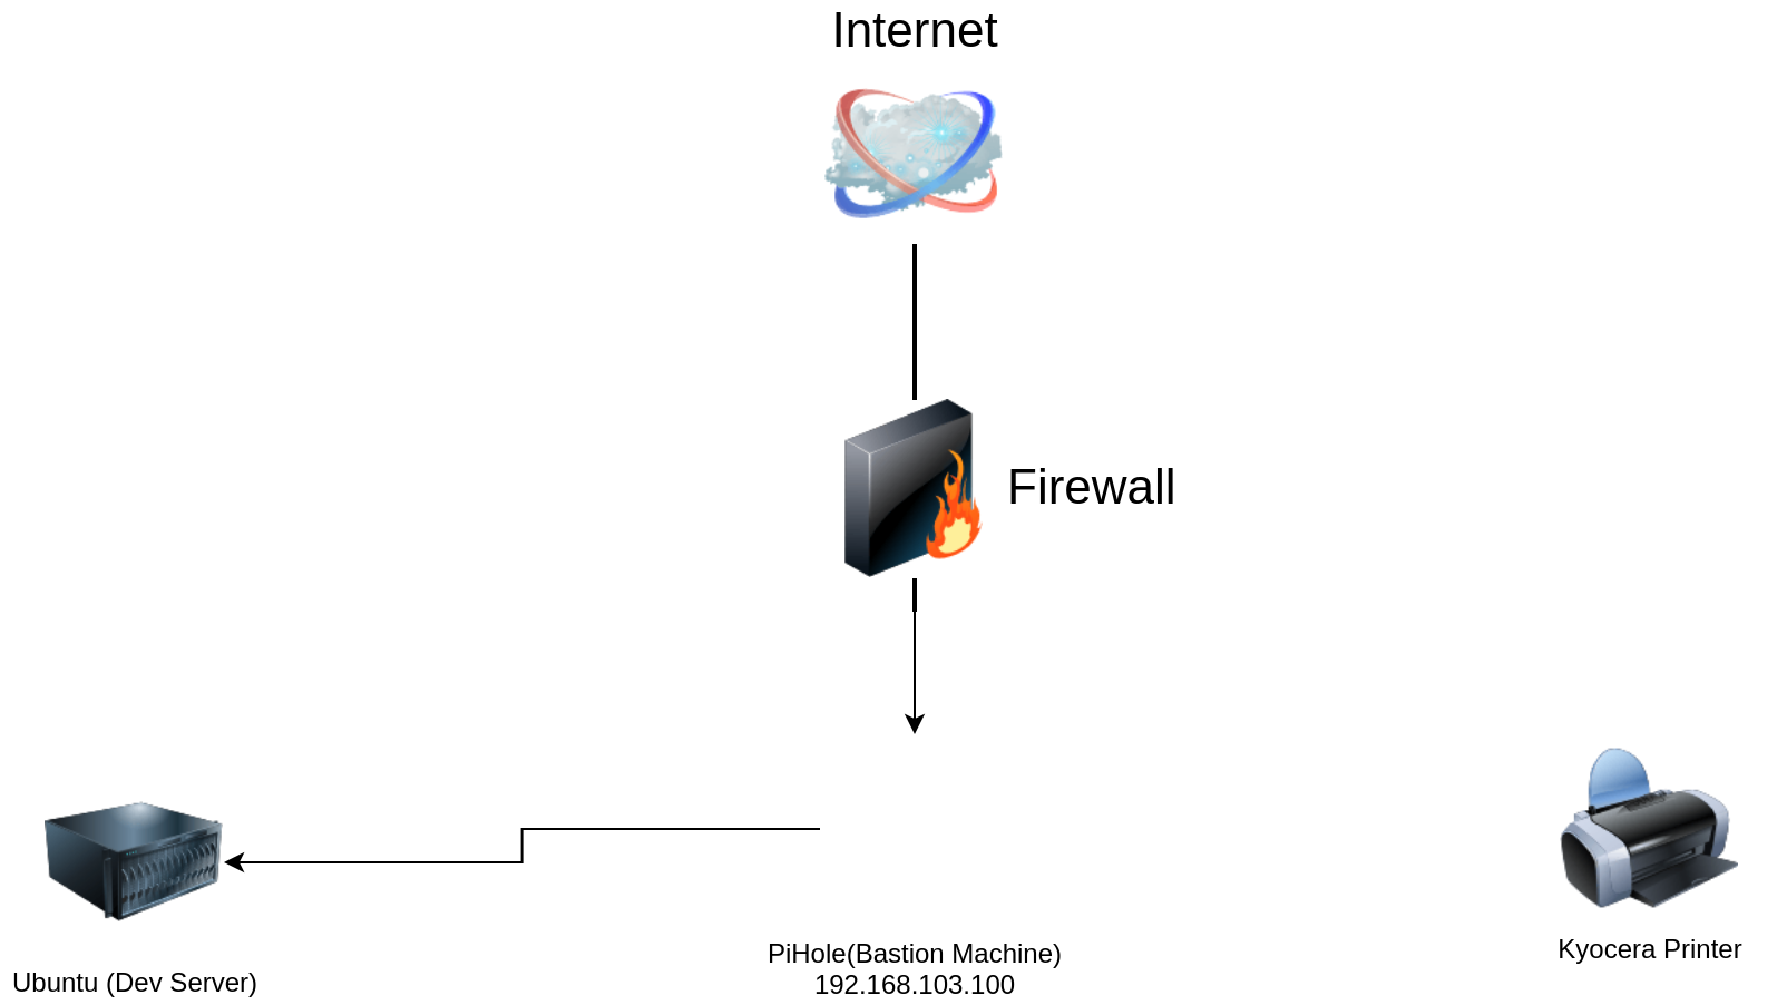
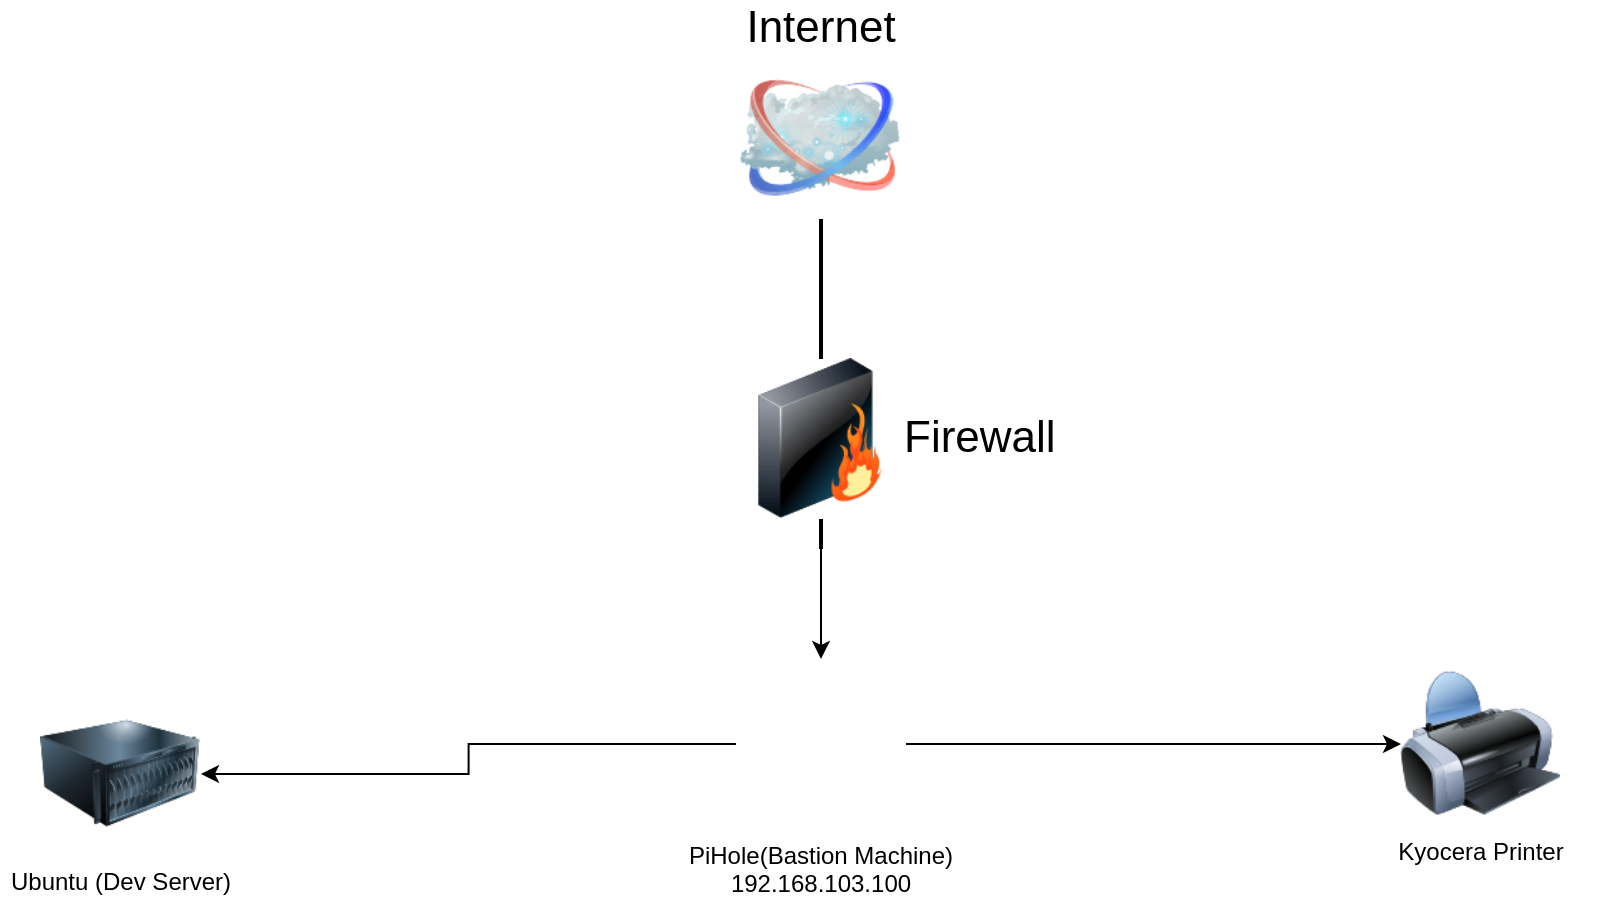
+ <mxCell id="8" style="edgeStyle=orthogonalEdgeStyle;rounded=0;orthogonalLoop=1;jettySize=auto;html=1;" edge="1" parent="1" source="9" target="11"><mxGeometry relative="1" as="geometry"><mxPoint x="640" y="370" as="targetPoint" /></mxGeometry></mxCell>
